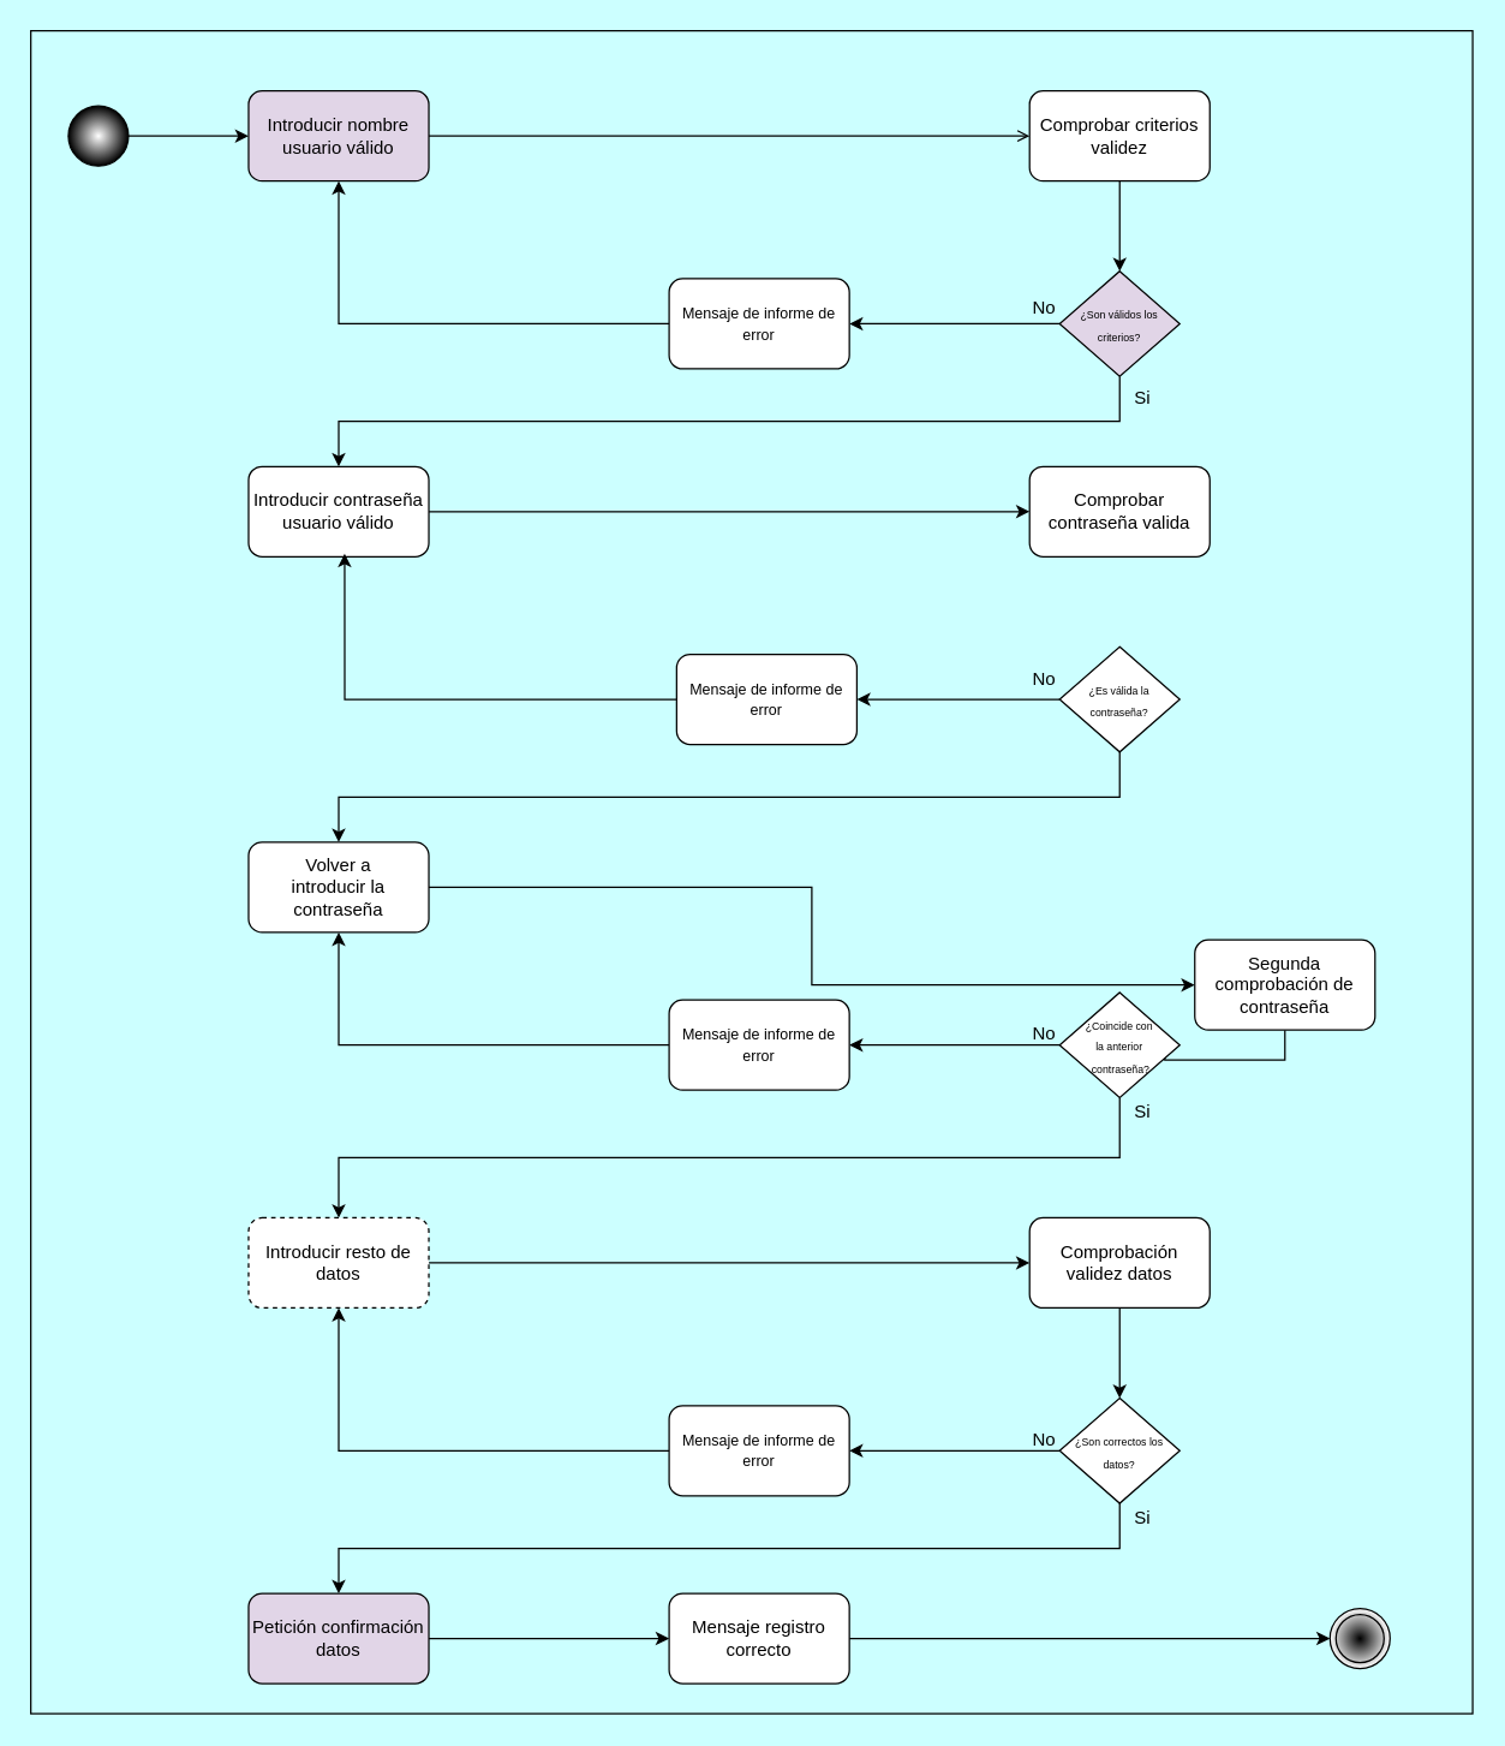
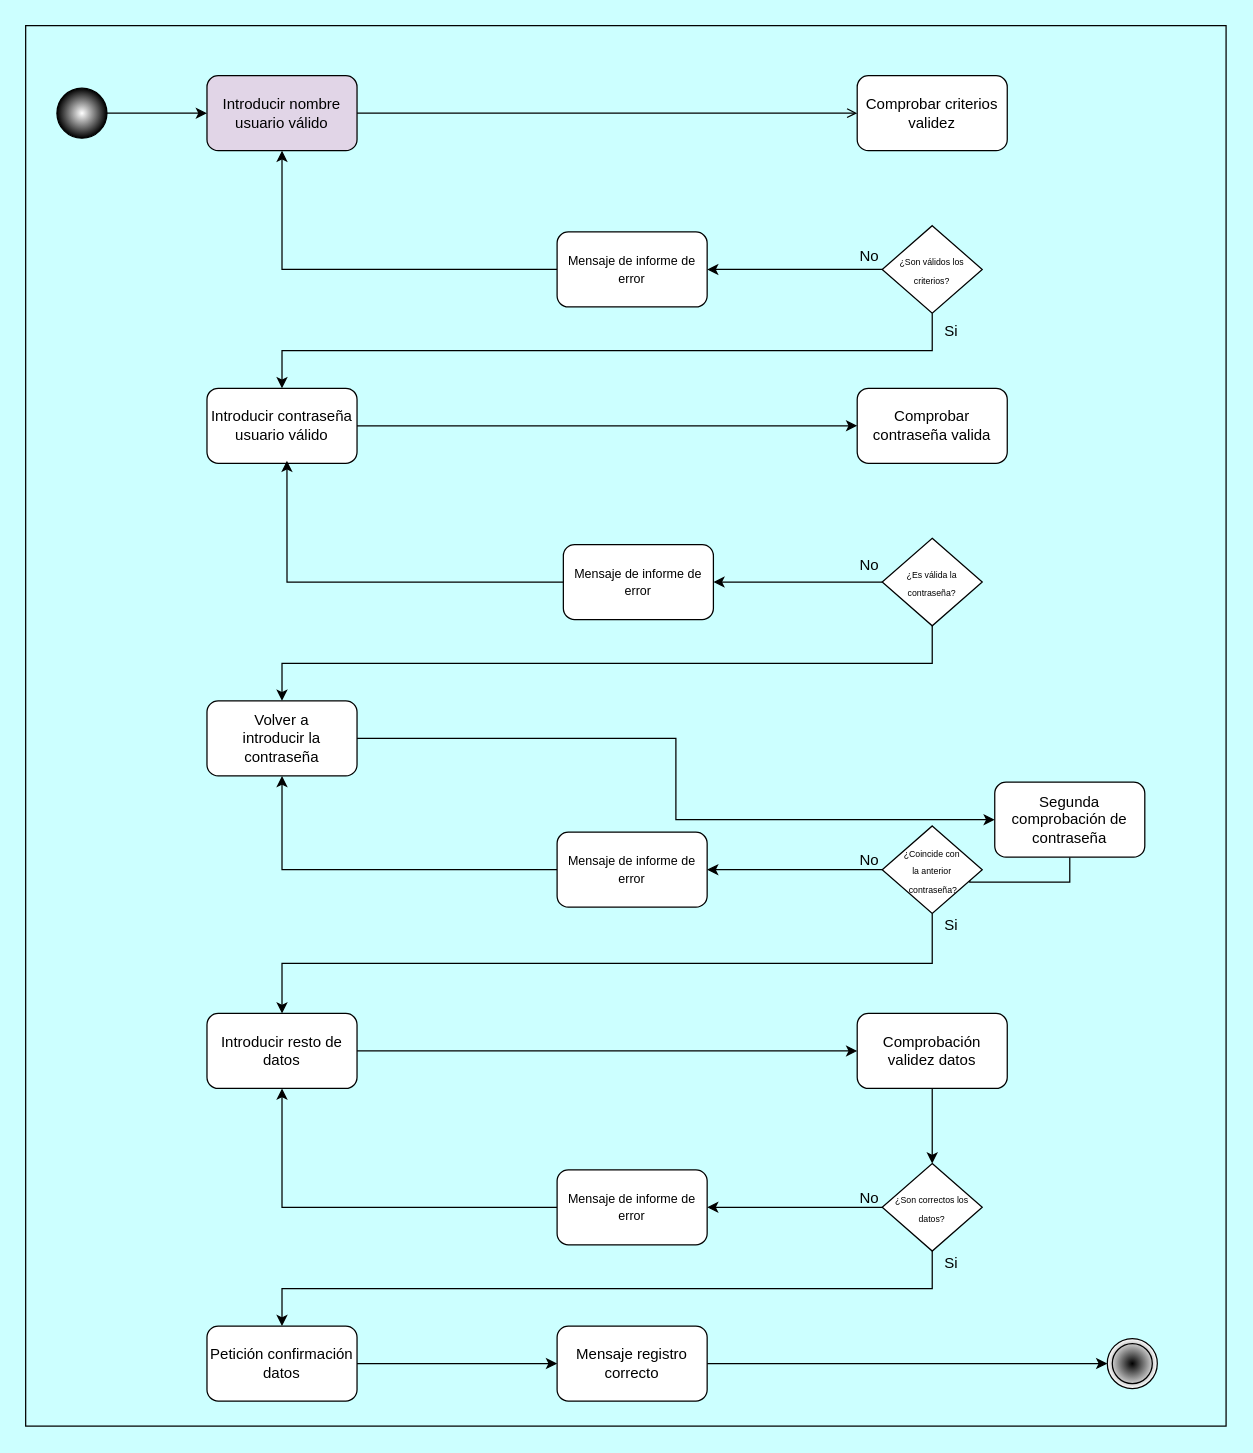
- <mxCell id="7" style="edgeStyle=orthogonalEdgeStyle;rounded=0;orthogonalLoop=1;jettySize=auto;html=1;exitX=0.5;exitY=1;exitDx=0;exitDy=0;" parent="1" source="8" target="11" edge="1"><mxGeometry relative="1" as="geometry" /></mxCell>
- <mxCell id="11" value="&lt;font style=&quot;font-size: 7px;&quot;&gt;¿Son válidos los criterios?&lt;/font&gt;" style="rhombus;whiteSpace=wrap;html=1;fillColor=#e1d5e7;" parent="1" vertex="1"><mxGeometry x="705" y="180" width="80" height="70" as="geometry" /></mxCell>
+ <mxCell id="11" value="&lt;font style=&quot;font-size: 7px;&quot;&gt;¿Son válidos los criterios?&lt;/font&gt;" style="rhombus;whiteSpace=wrap;html=1;" parent="1" vertex="1"><mxGeometry x="705" y="180" width="80" height="70" as="geometry" /></mxCell>
- <mxCell id="37" value="Introducir resto de datos" style="rounded=1;whiteSpace=wrap;html=1;dashed=1;" parent="1" vertex="1"><mxGeometry x="165" y="810" width="120" height="60" as="geometry" /></mxCell>
+ <mxCell id="37" value="Introducir resto de datos" style="rounded=1;whiteSpace=wrap;html=1;" parent="1" vertex="1"><mxGeometry x="165" y="810" width="120" height="60" as="geometry" /></mxCell>
- <mxCell id="48" value="Petición confirmación datos" style="rounded=1;whiteSpace=wrap;html=1;fillColor=#e1d5e7;" parent="1" vertex="1"><mxGeometry x="165" y="1060" width="120" height="60" as="geometry" /></mxCell>
+ <mxCell id="48" value="Petición confirmación datos" style="rounded=1;whiteSpace=wrap;html=1;" parent="1" vertex="1"><mxGeometry x="165" y="1060" width="120" height="60" as="geometry" /></mxCell>
